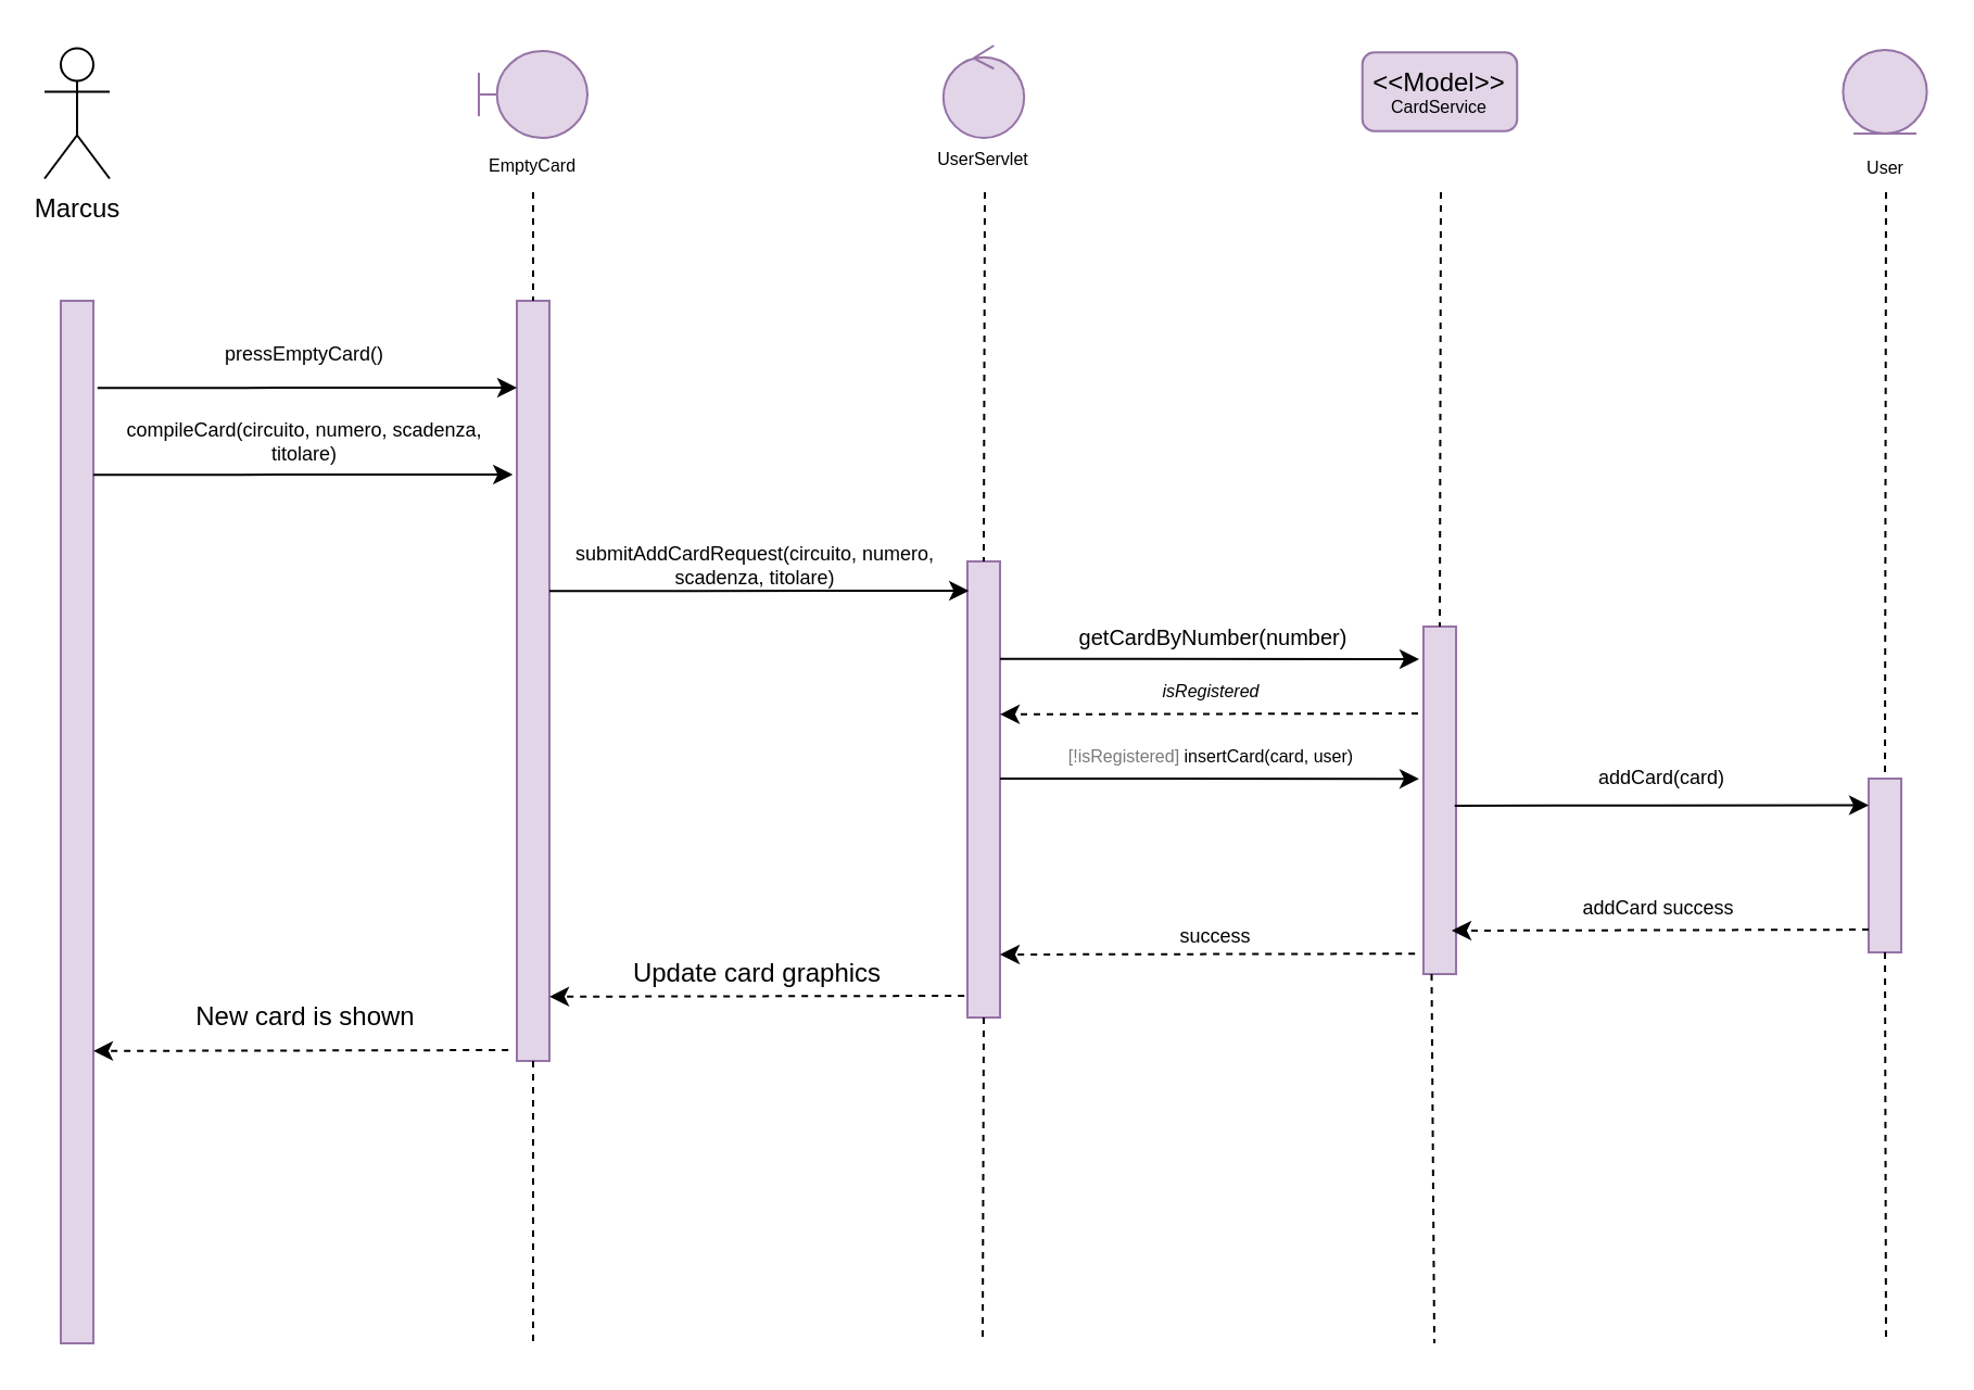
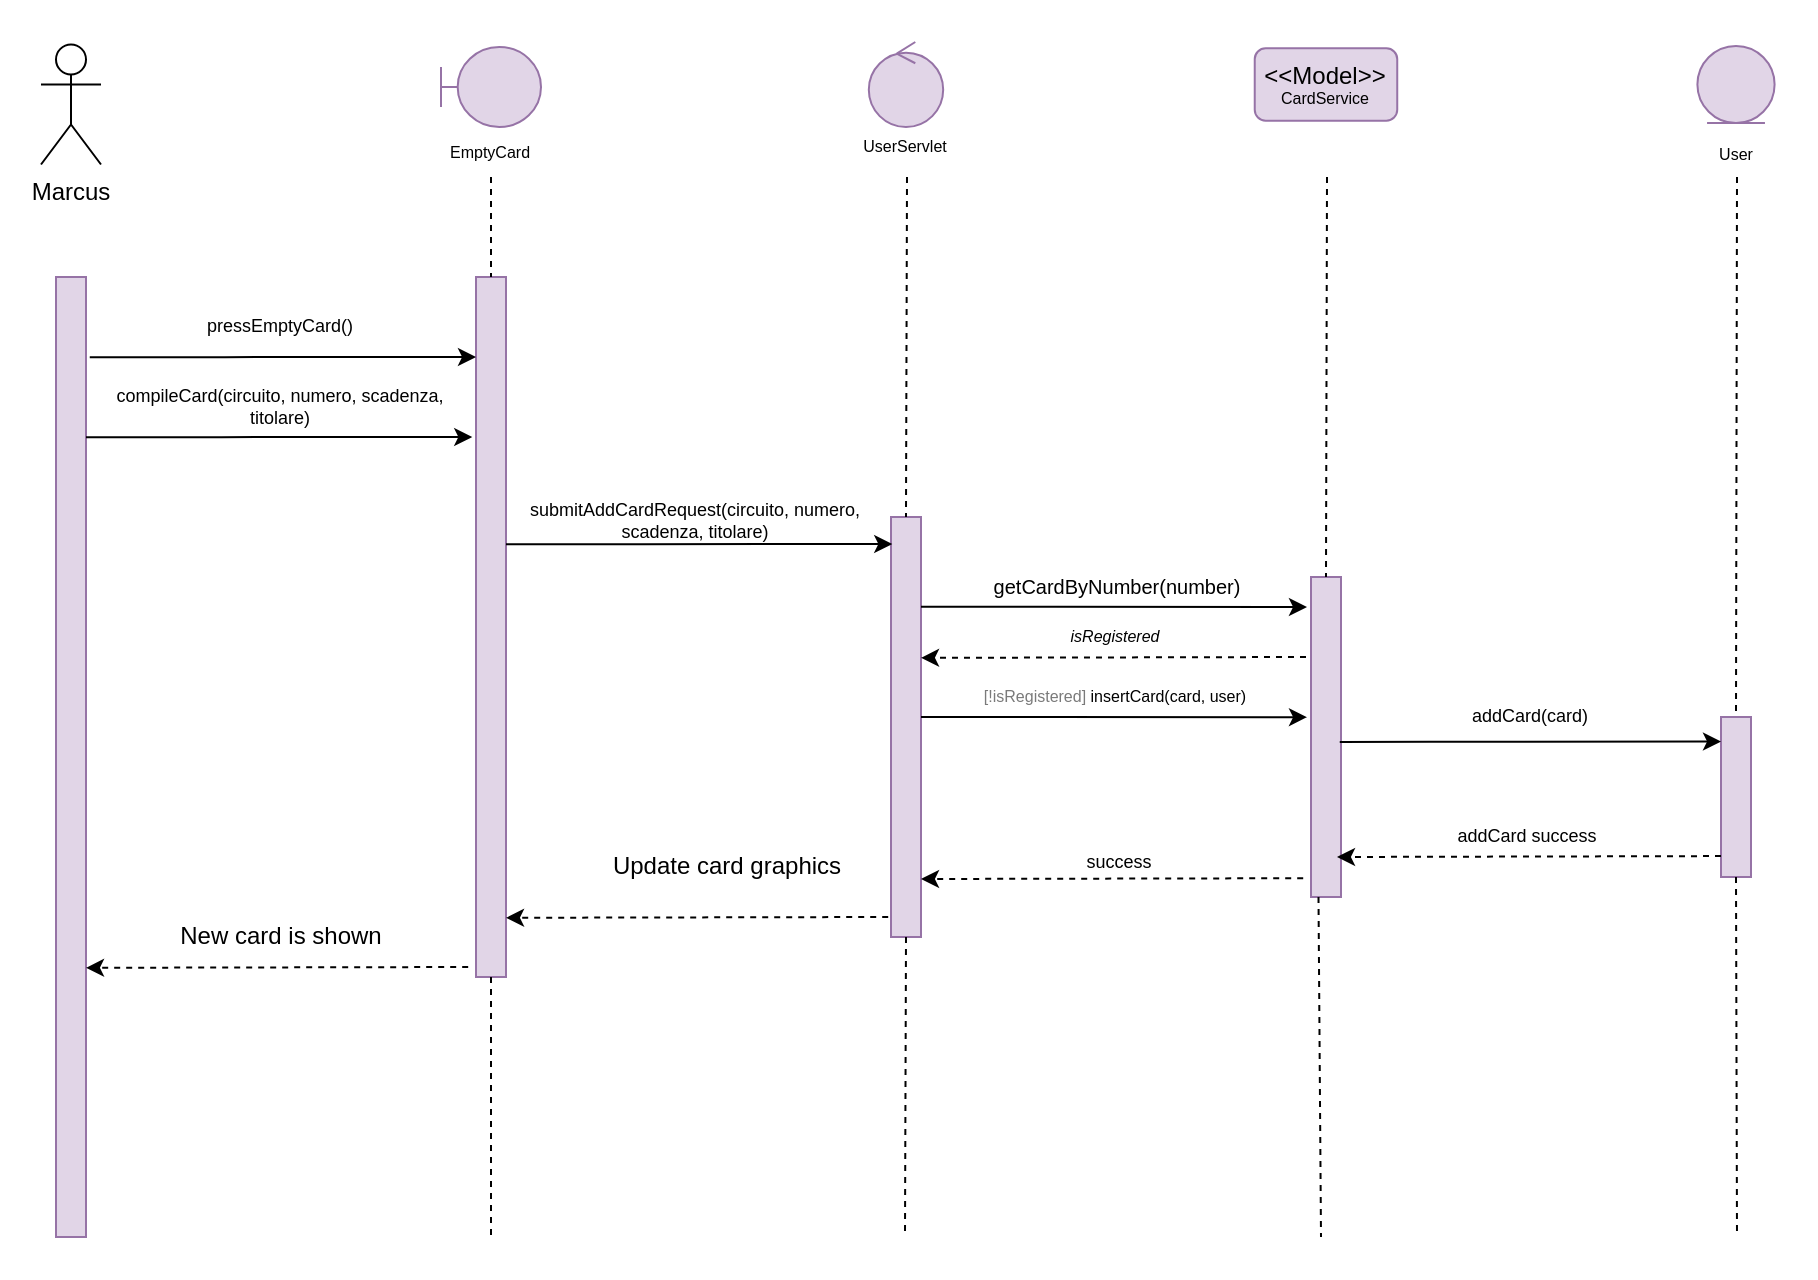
- <mxCell id="38" value="Update card graphics" style="text;html=1;align=center;verticalAlign=middle;resizable=0;points=[];autosize=1;strokeColor=none;fillColor=none;" vertex="1" parent="1"><mxGeometry x="282.5" y="438" width="130" height="20" as="geometry" /></mxCell>
+ <mxCell id="38" value="Update card graphics" style="text;html=1;align=center;verticalAlign=middle;resizable=0;points=[];autosize=1;strokeColor=none;fillColor=none;" vertex="1" parent="1"><mxGeometry x="297.5" y="423" width="130" height="20" as="geometry" /></mxCell>
